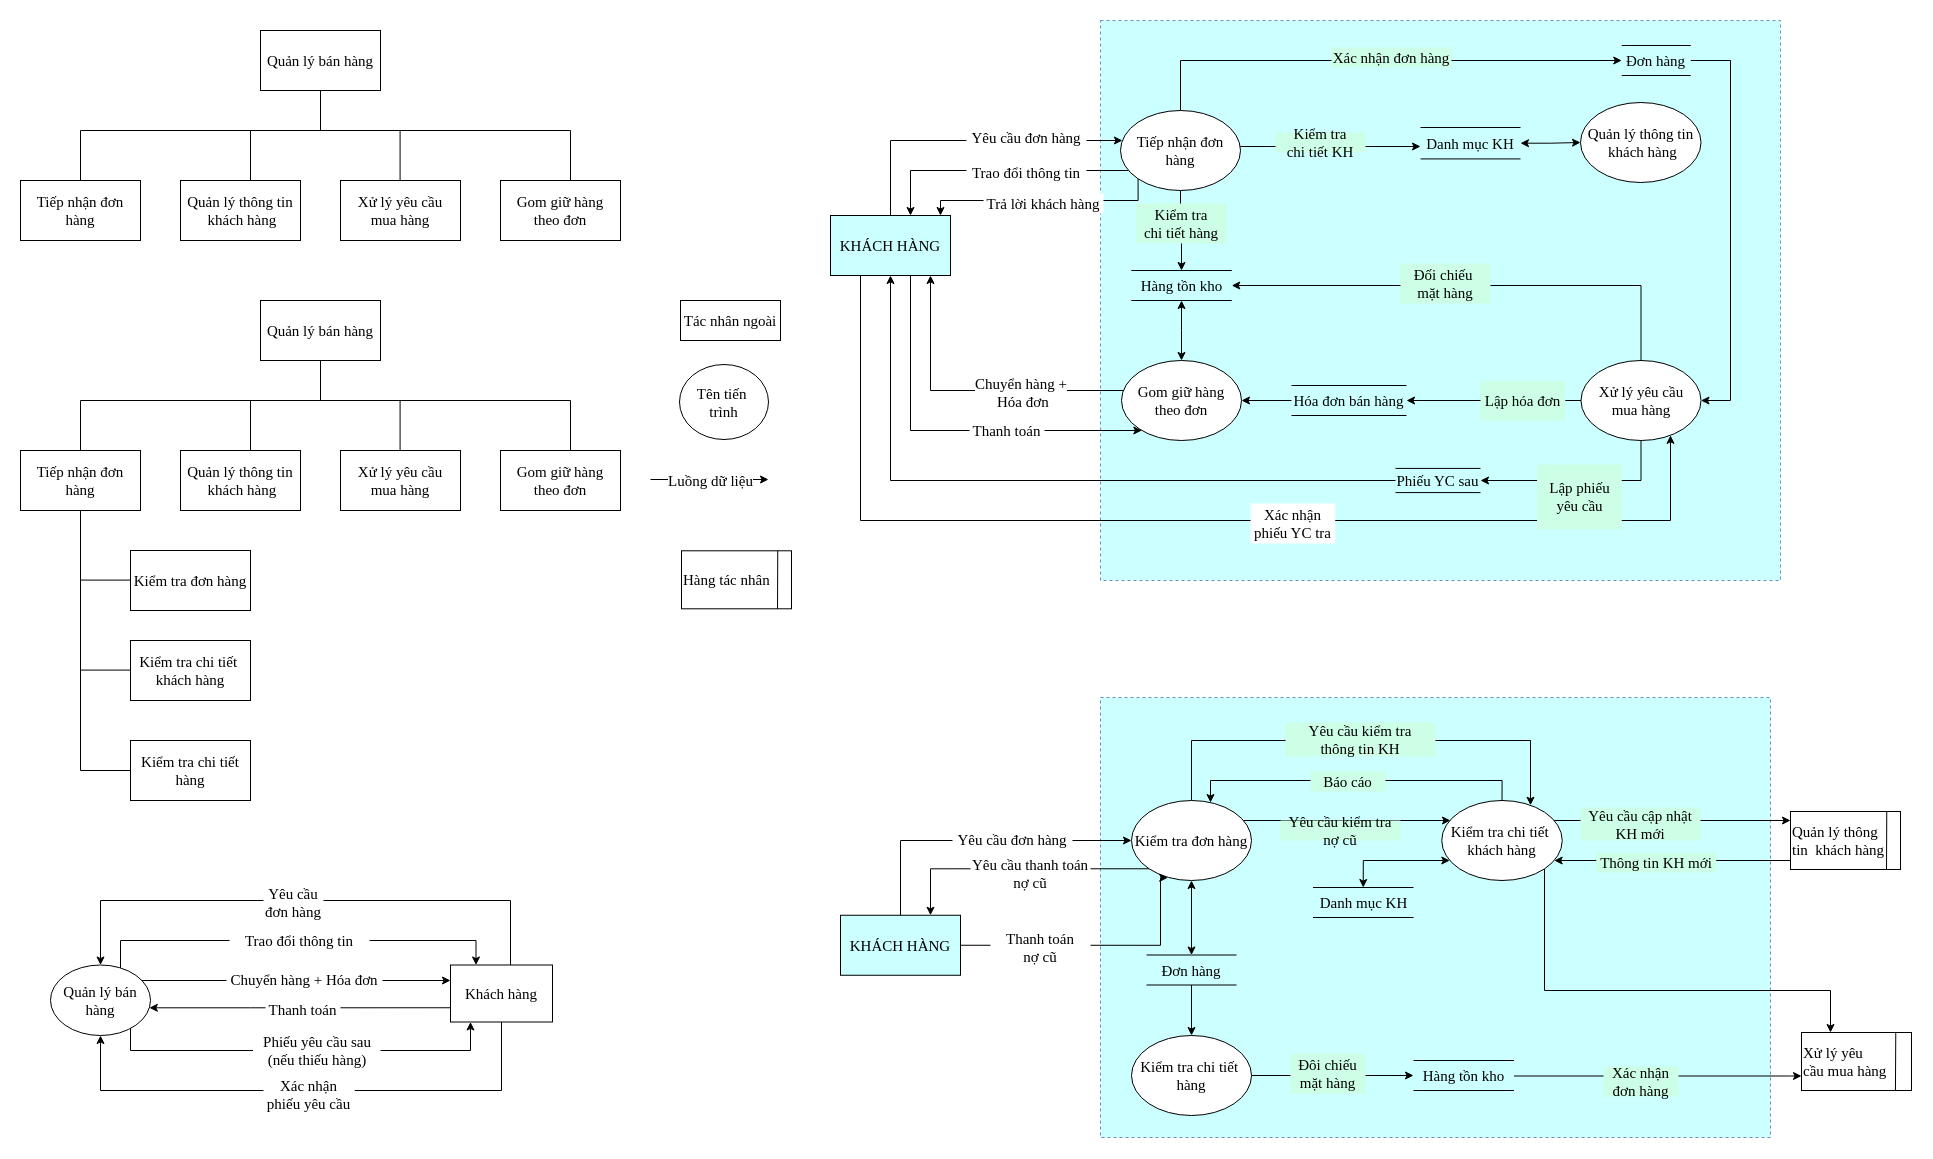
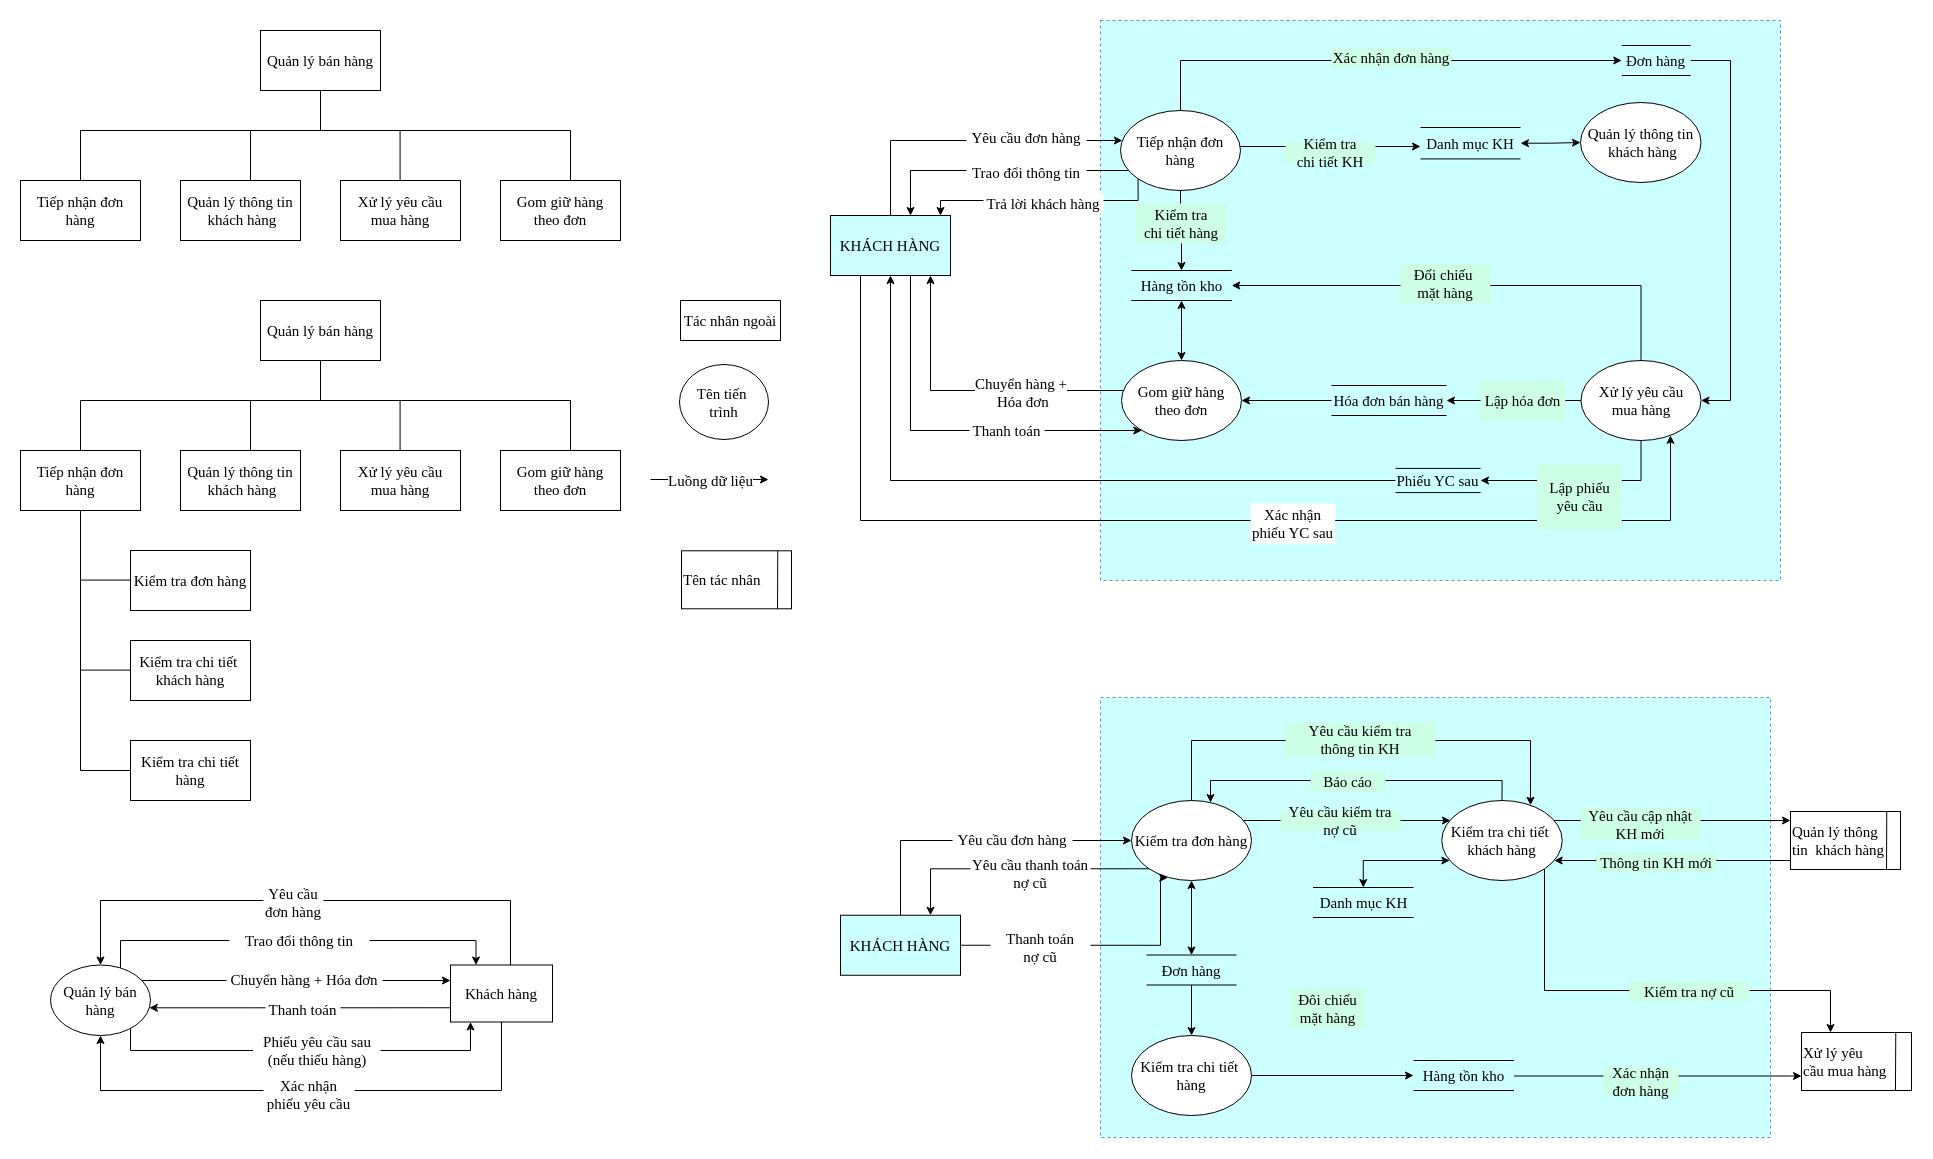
- <mxCell id="88" value="Kiểm tra&lt;br&gt;chi tiết KH" style="text;html=1;strokeColor=none;align=center;verticalAlign=middle;whiteSpace=wrap;rounded=0;fontFamily=Times New Roman;fontSize=15;fillColor=#CCFFE6;" vertex="1" parent="1"><mxGeometry x="1275" y="132" width="90" height="20" as="geometry" /></mxCell>
+ <mxCell id="88" value="Kiểm tra&lt;br&gt;chi tiết KH" style="text;html=1;strokeColor=none;align=center;verticalAlign=middle;whiteSpace=wrap;rounded=0;fontFamily=Times New Roman;fontSize=15;fillColor=#CCFFE6;" vertex="1" parent="1"><mxGeometry x="1285" y="142" width="90" height="20" as="geometry" /></mxCell>
- <mxCell id="74" value="Hóa đơn bán hàng" style="text;html=1;strokeColor=none;fillColor=none;align=center;verticalAlign=middle;whiteSpace=wrap;rounded=0;fontFamily=Times New Roman;fontSize=15;" vertex="1" parent="1"><mxGeometry x="1291" y="385" width="115" height="30" as="geometry" /></mxCell>
+ <mxCell id="74" value="Hóa đơn bán hàng" style="text;html=1;strokeColor=none;fillColor=none;align=center;verticalAlign=middle;whiteSpace=wrap;rounded=0;fontFamily=Times New Roman;fontSize=15;" vertex="1" parent="1"><mxGeometry x="1331" y="385" width="115" height="30" as="geometry" /></mxCell>
- <mxCell id="98" value="Xác nhận phiếu YC tra" style="text;html=1;strokeColor=none;align=center;verticalAlign=middle;whiteSpace=wrap;rounded=0;fontFamily=Times New Roman;fontSize=15;fillColor=#FFFFFF;" vertex="1" parent="1"><mxGeometry x="1250" y="503" width="84.75" height="40" as="geometry" /></mxCell>
+ <mxCell id="98" value="Xác nhận phiếu YC sau" style="text;html=1;strokeColor=none;align=center;verticalAlign=middle;whiteSpace=wrap;rounded=0;fontFamily=Times New Roman;fontSize=15;fillColor=#FFFFFF;" vertex="1" parent="1"><mxGeometry x="1250" y="503" width="84.75" height="40" as="geometry" /></mxCell>
- <mxCell id="142" value="Hàng tác nhân" style="rounded=0;whiteSpace=wrap;html=1;fillColor=#FFFFFF;fontFamily=Times New Roman;fontSize=15;align=left;" vertex="1" parent="1"><mxGeometry x="681" y="550.29" width="110" height="58" as="geometry" /></mxCell>
+ <mxCell id="142" value="Tên tác nhân" style="rounded=0;whiteSpace=wrap;html=1;fillColor=#FFFFFF;fontFamily=Times New Roman;fontSize=15;align=left;" vertex="1" parent="1"><mxGeometry x="681" y="550.29" width="110" height="58" as="geometry" /></mxCell>
- <mxCell id="138" value="Yêu cầu kiểm tra nợ cũ" style="text;html=1;strokeColor=none;align=center;verticalAlign=middle;whiteSpace=wrap;rounded=0;fontFamily=Times New Roman;fontSize=15;fillColor=#CCFFE6;" vertex="1" parent="1"><mxGeometry x="1280" y="820" width="120" height="20" as="geometry" /></mxCell>
+ <mxCell id="138" value="Yêu cầu kiểm tra nợ cũ" style="text;html=1;strokeColor=none;align=center;verticalAlign=middle;whiteSpace=wrap;rounded=0;fontFamily=Times New Roman;fontSize=15;fillColor=#CCFFE6;" vertex="1" parent="1"><mxGeometry x="1280" y="810" width="120" height="20" as="geometry" /></mxCell>
+ <mxCell id="139" value="Kiểm tra nợ cũ" style="text;html=1;strokeColor=none;align=center;verticalAlign=middle;whiteSpace=wrap;rounded=0;fontFamily=Times New Roman;fontSize=15;fillColor=#CCFFE6;" vertex="1" parent="1"><mxGeometry x="1629" y="980.5" width="120" height="20" as="geometry" /></mxCell>
- <mxCell id="137" value="Đôi chiếu&lt;br&gt;mặt hàng" style="text;html=1;strokeColor=none;align=center;verticalAlign=middle;whiteSpace=wrap;rounded=0;fontFamily=Times New Roman;fontSize=15;fillColor=#CCFFE6;" vertex="1" parent="1"><mxGeometry x="1290" y="1053" width="75" height="40" as="geometry" /></mxCell>
+ <mxCell id="137" value="Đôi chiếu&lt;br&gt;mặt hàng" style="text;html=1;strokeColor=none;align=center;verticalAlign=middle;whiteSpace=wrap;rounded=0;fontFamily=Times New Roman;fontSize=15;fillColor=#CCFFE6;" vertex="1" parent="1"><mxGeometry x="1290" y="988" width="75" height="40" as="geometry" /></mxCell>
